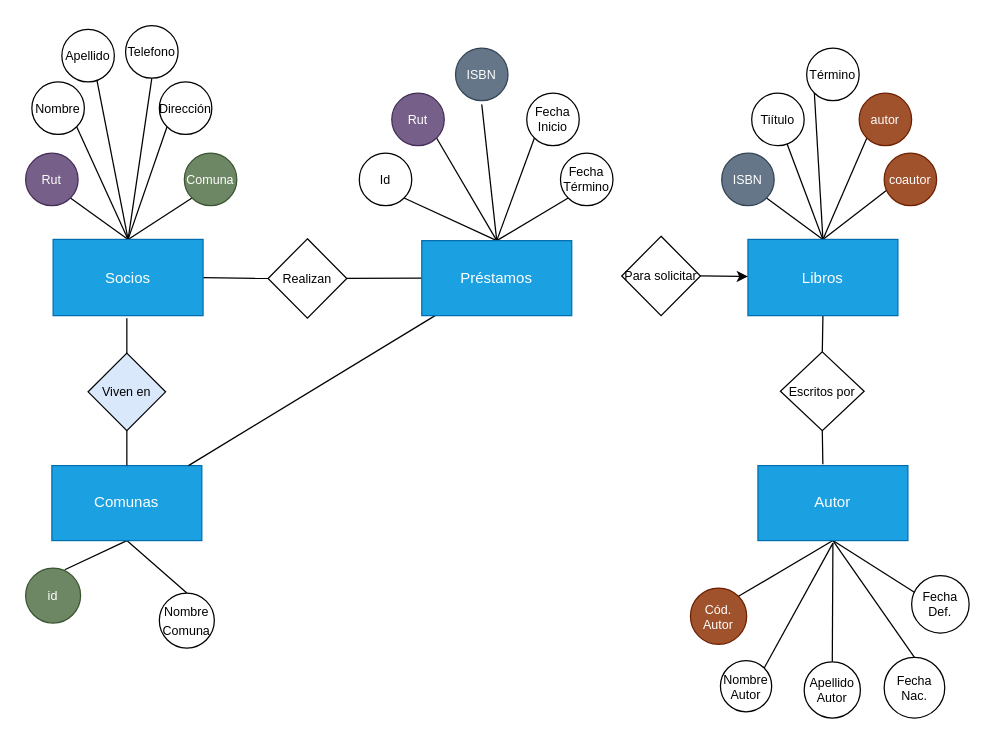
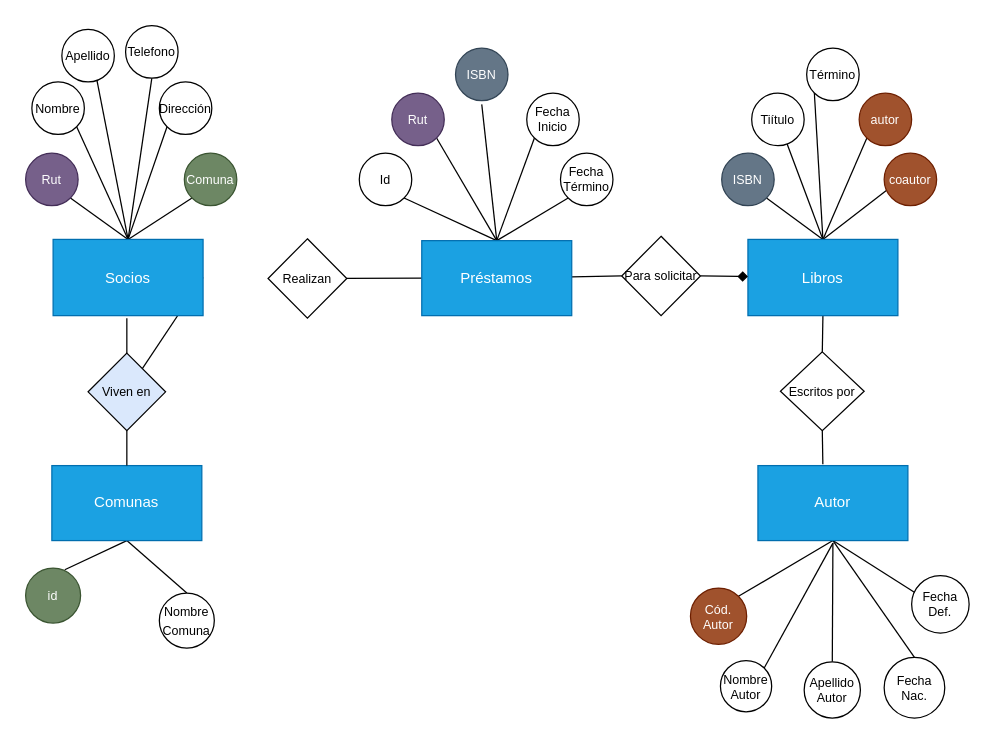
- <mxCell id="62" style="edgeStyle=none;html=1;exitX=1;exitY=0.5;exitDx=0;exitDy=0;fontSize=10;" parent="1" source="63" target="16" edge="1"><mxGeometry relative="1" as="geometry" /></mxCell>
+ <mxCell id="62" style="edgeStyle=none;html=1;exitX=1;exitY=0.5;exitDx=0;exitDy=0;fontSize=10;endArrow=diamond;" parent="1" source="63" target="16" edge="1"><mxGeometry relative="1" as="geometry" /></mxCell>
- <mxCell id="8" style="edgeStyle=none;html=1;exitX=1;exitY=0.5;exitDx=0;exitDy=0;entryX=0;entryY=0.5;entryDx=0;entryDy=0;fontSize=10;endArrow=none;endFill=0;" parent="1" source="9" target="18" edge="1"><mxGeometry relative="1" as="geometry" /></mxCell>
+ <mxCell id="8" style="edgeStyle=none;html=1;exitX=1;exitY=0.5;exitDx=0;exitDy=0;fontSize=10;endArrow=none;endFill=0;" parent="1" source="9" target="36" edge="1"><mxGeometry relative="1" as="geometry" /></mxCell>
- <mxCell id="55" style="edgeStyle=none;html=1;fontSize=10;endArrow=none;endFill=0;" parent="1" source="56" target="33" edge="1"><mxGeometry relative="1" as="geometry" /></mxCell>
+ <mxCell id="55" style="edgeStyle=none;html=1;entryX=0;entryY=0.5;entryDx=0;entryDy=0;fontSize=10;endArrow=none;endFill=0;" parent="1" source="56" target="63" edge="1"><mxGeometry relative="1" as="geometry" /></mxCell>
